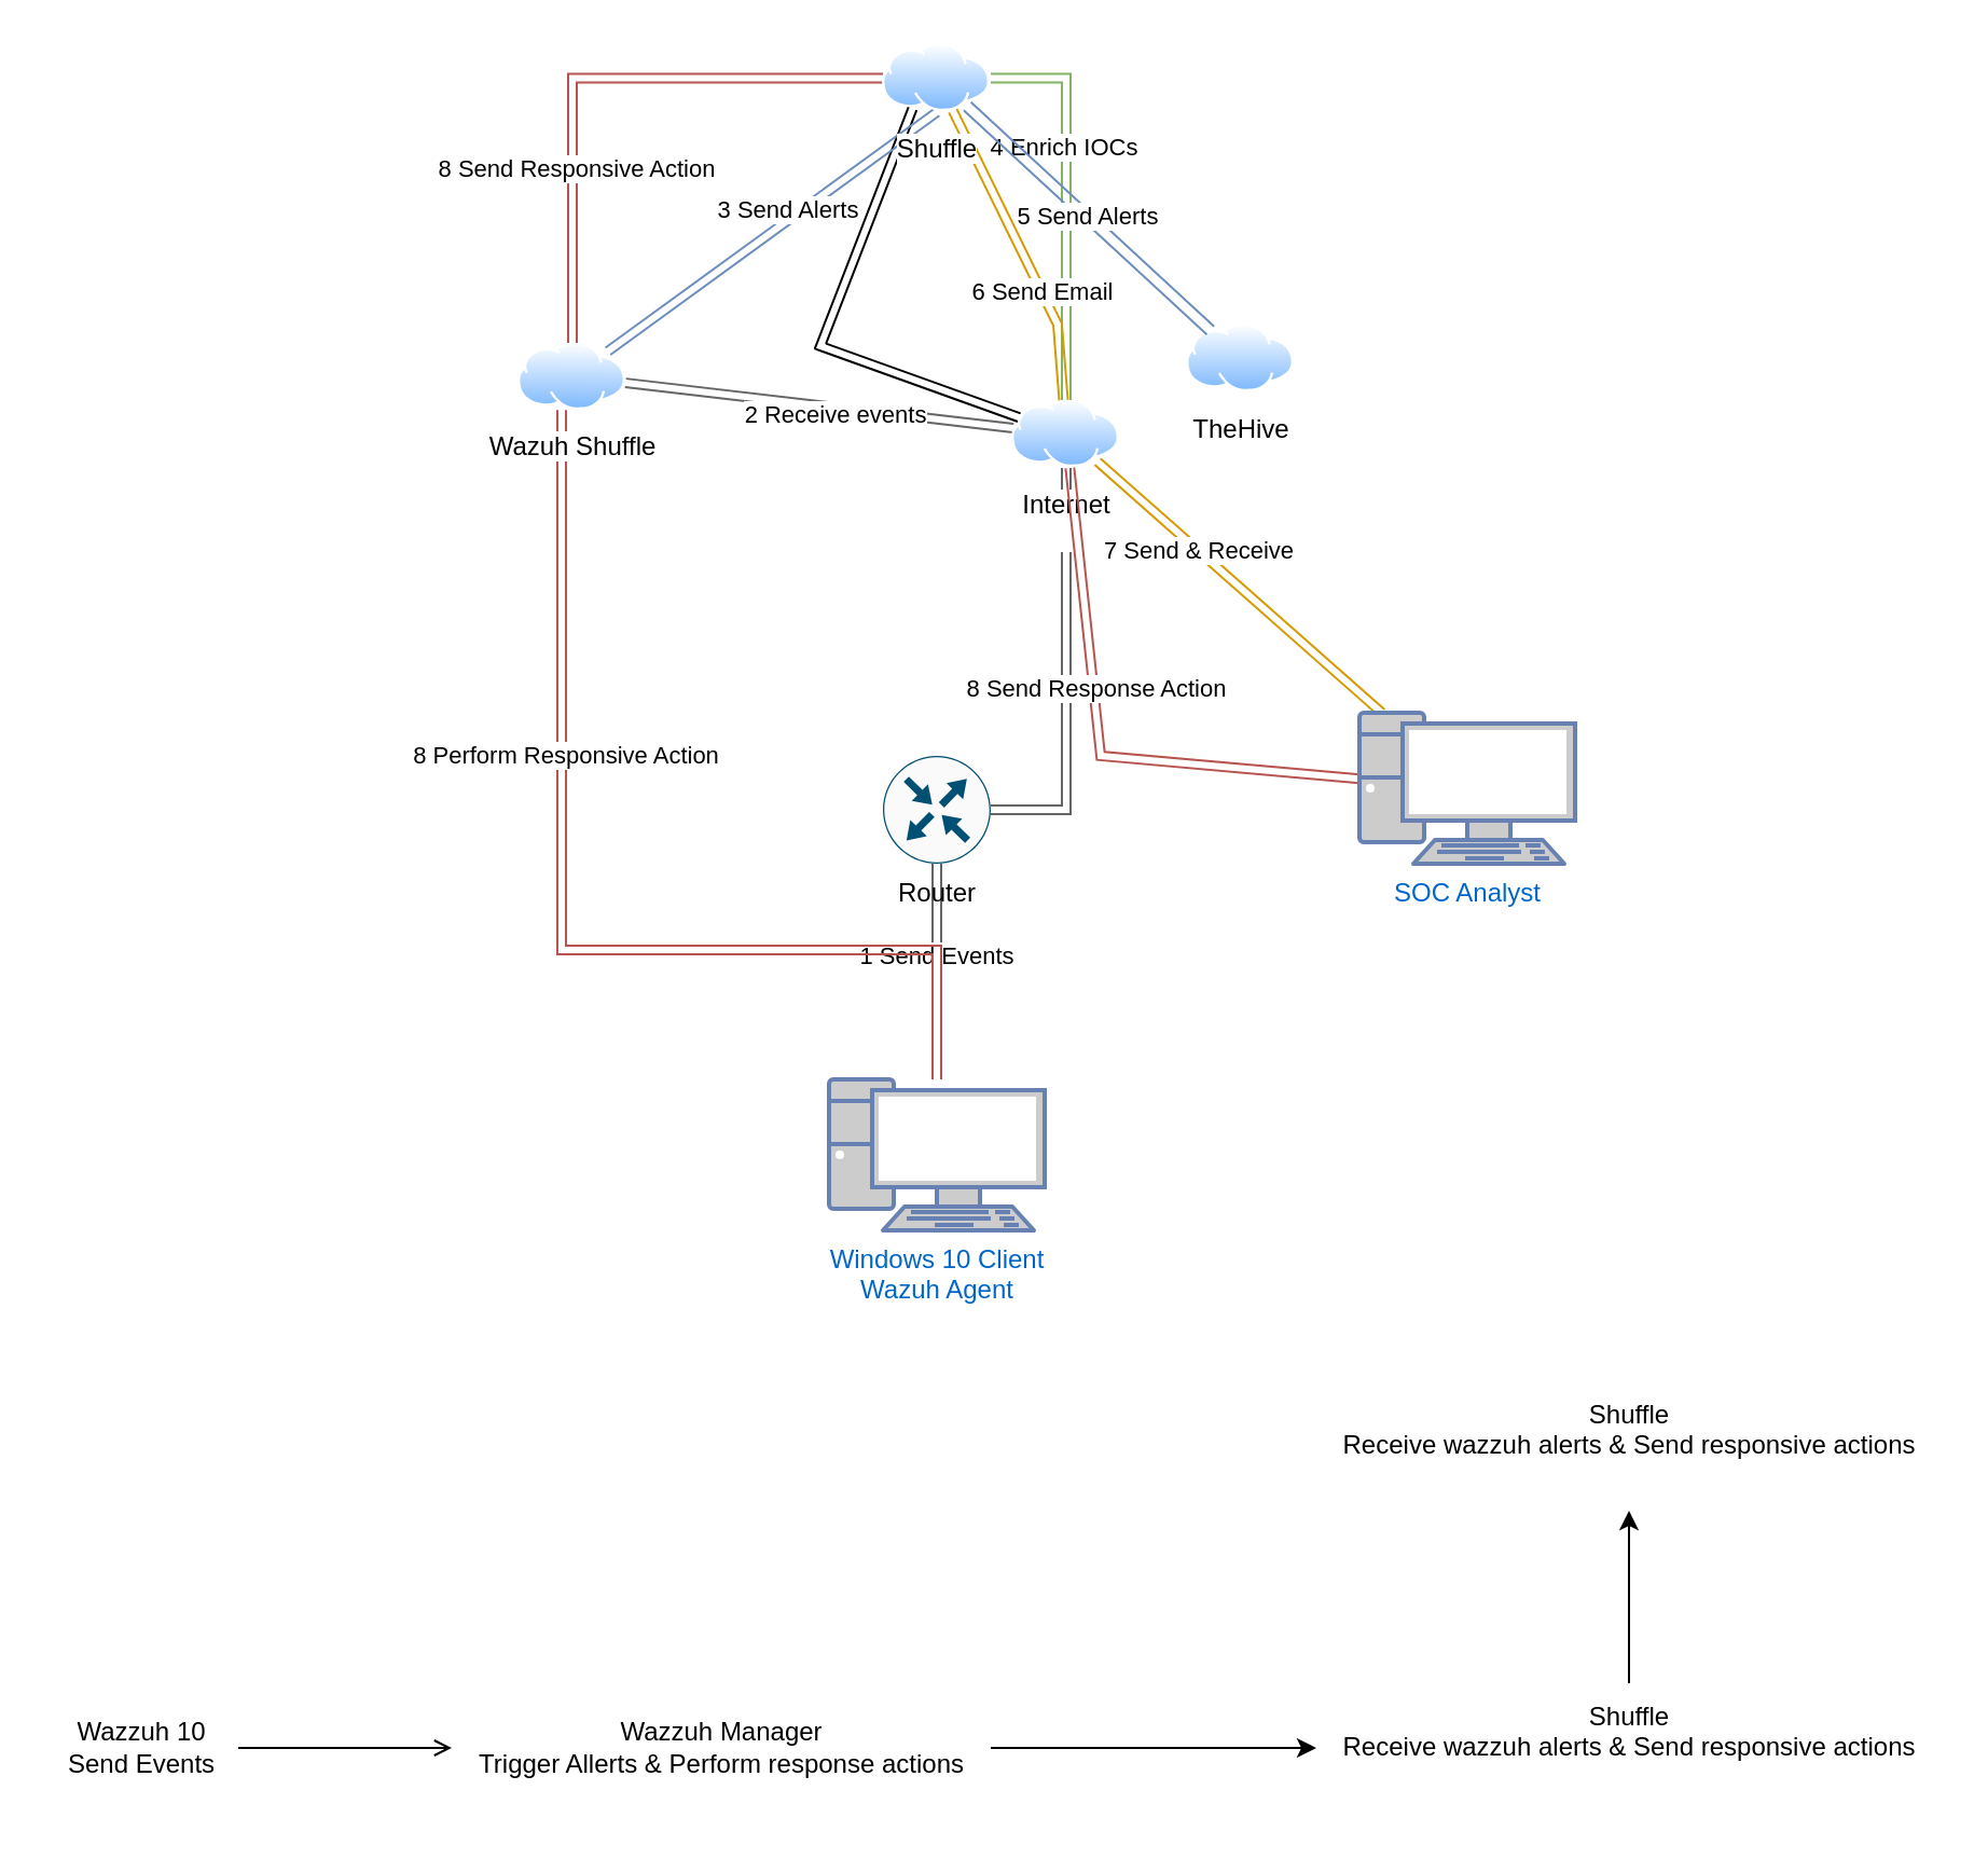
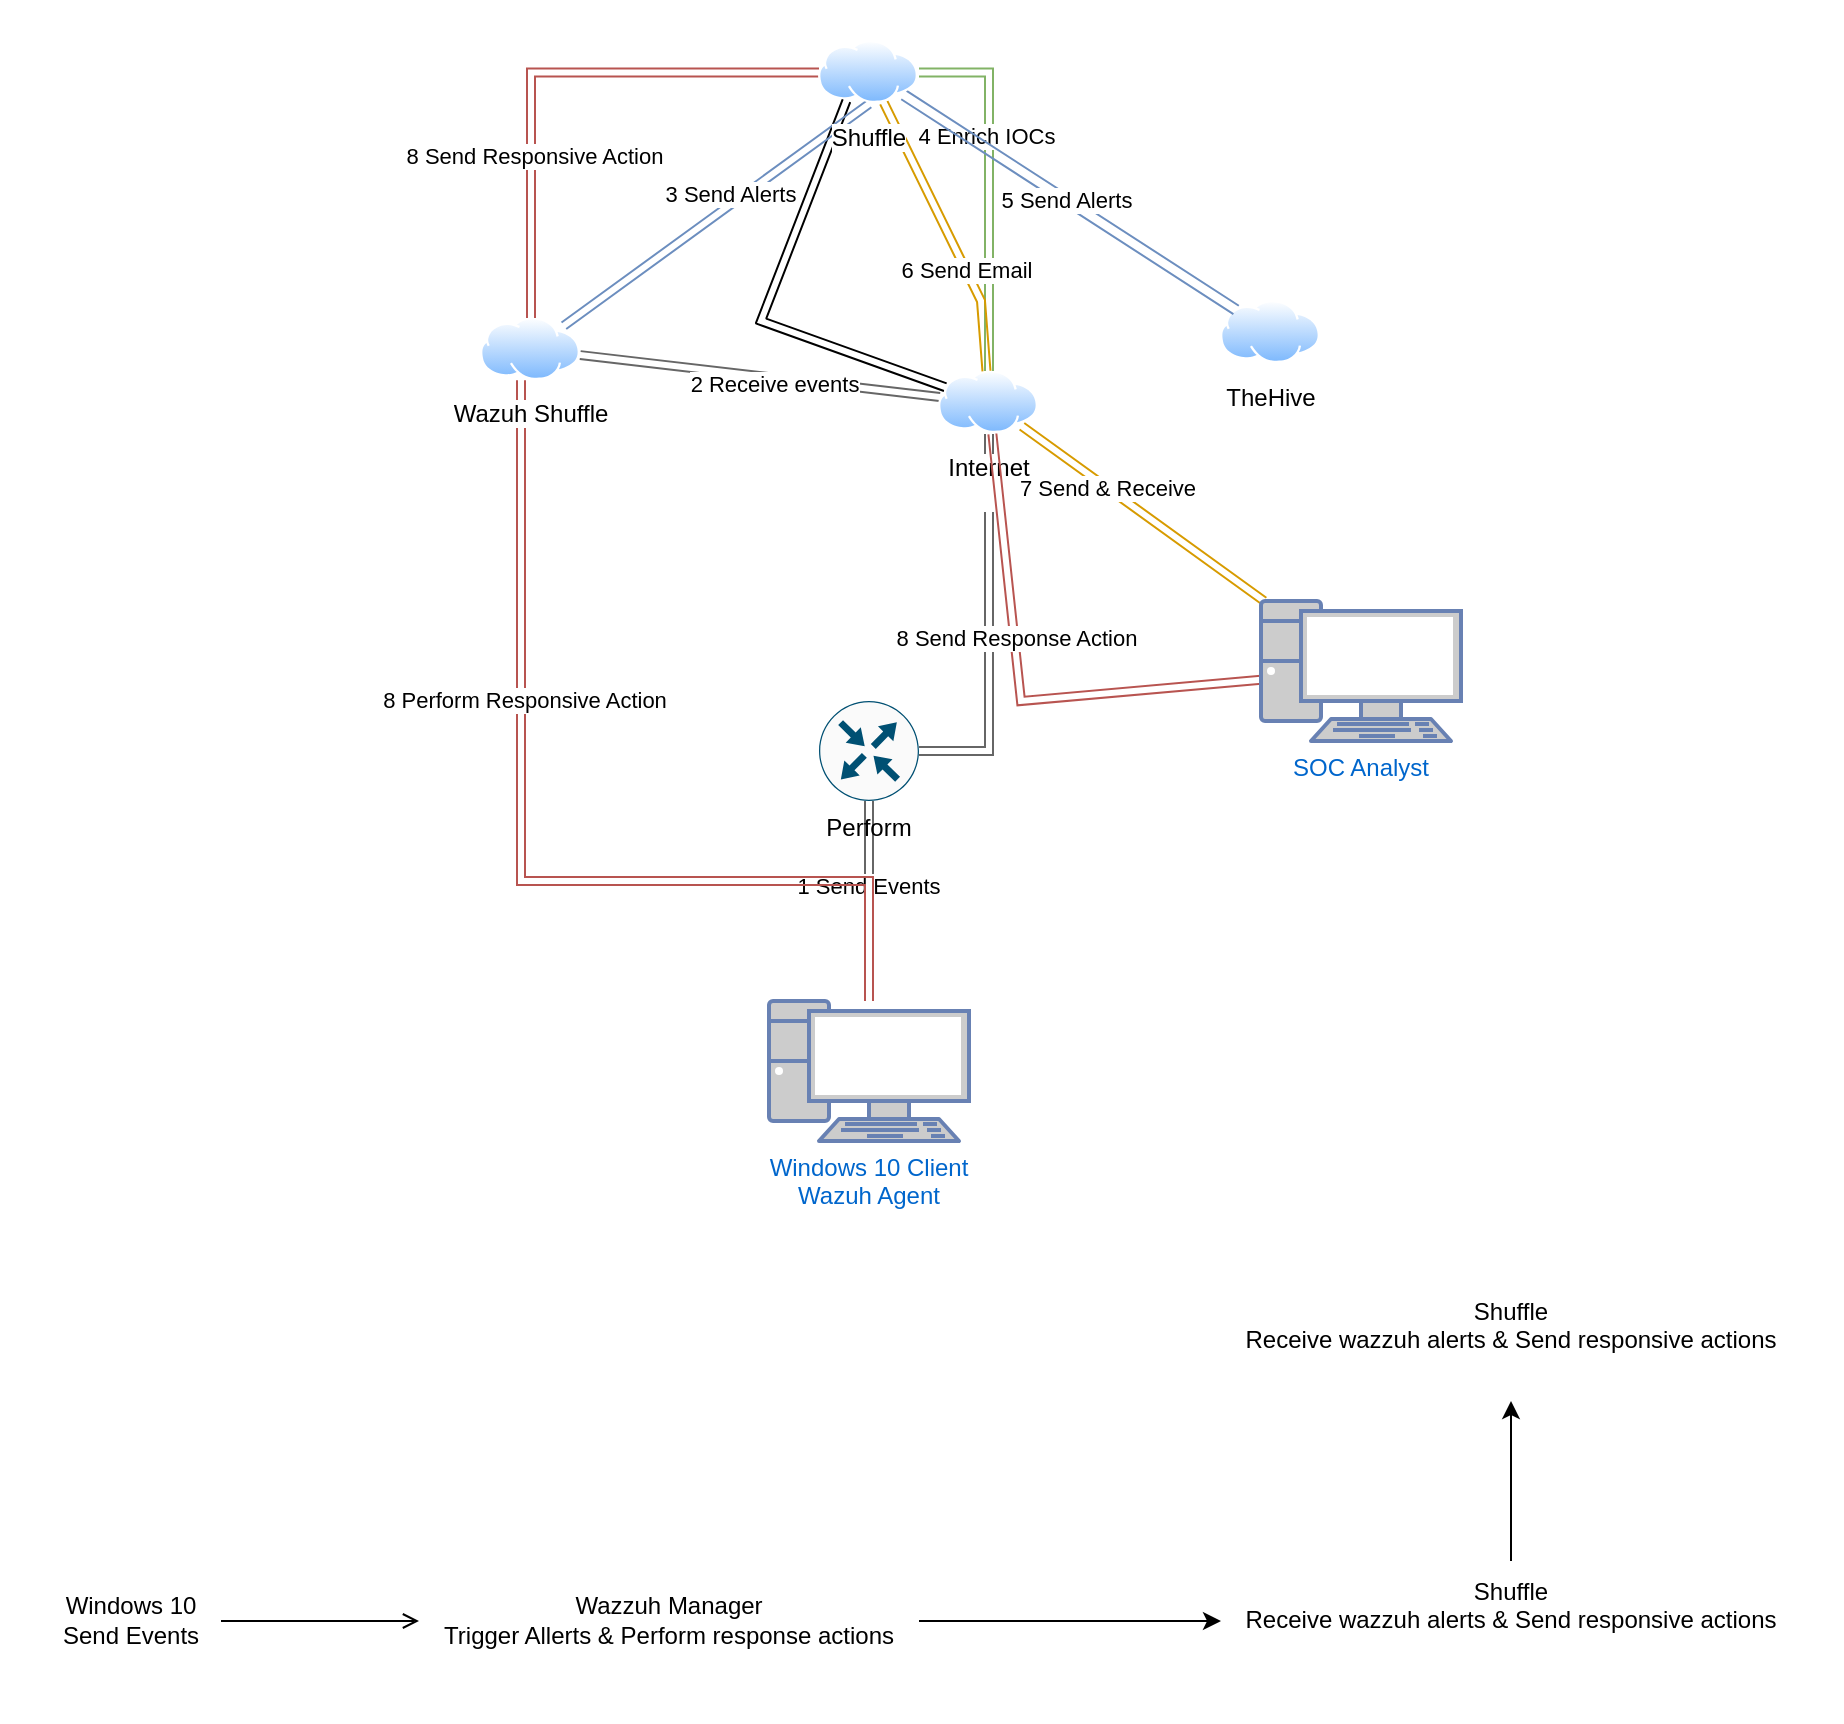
- <mxCell id="16" value="&lt;div&gt;TheHive&lt;/div&gt;" style="image;aspect=fixed;perimeter=ellipsePerimeter;html=1;align=center;shadow=0;dashed=0;spacingTop=3;image=img/lib/active_directory/internet_cloud.svg;" vertex="1" parent="1"><mxGeometry x="550" y="150" width="50" height="31.5" as="geometry" /></mxCell>
+ <mxCell id="16" value="&lt;div&gt;TheHive&lt;/div&gt;" style="image;aspect=fixed;perimeter=ellipsePerimeter;html=1;align=center;shadow=0;dashed=0;spacingTop=3;image=img/lib/active_directory/internet_cloud.svg;" vertex="1" parent="1"><mxGeometry x="610" y="150" width="50" height="31.5" as="geometry" /></mxCell>
- <mxCell id="30" value="SOC Analyst&lt;div&gt;&lt;br&gt;&lt;/div&gt;" style="fontColor=#0066CC;verticalAlign=top;verticalLabelPosition=bottom;labelPosition=center;align=center;html=1;outlineConnect=0;fillColor=#CCCCCC;strokeColor=#6881B3;gradientColor=none;gradientDirection=north;strokeWidth=2;shape=mxgraph.networks.pc;" vertex="1" parent="1"><mxGeometry x="630" y="330" width="100" height="70" as="geometry" /></mxCell>
+ <mxCell id="30" value="SOC Analyst&lt;div&gt;&lt;br&gt;&lt;/div&gt;" style="fontColor=#0066CC;verticalAlign=top;verticalLabelPosition=bottom;labelPosition=center;align=center;html=1;outlineConnect=0;fillColor=#CCCCCC;strokeColor=#6881B3;gradientColor=none;gradientDirection=north;strokeWidth=2;shape=mxgraph.networks.pc;" vertex="1" parent="1"><mxGeometry x="630" y="300" width="100" height="70" as="geometry" /></mxCell>
- <mxCell id="6" value="Router&lt;div&gt;&lt;br&gt;&lt;/div&gt;" style="sketch=0;points=[[0.5,0,0],[1,0.5,0],[0.5,1,0],[0,0.5,0],[0.145,0.145,0],[0.856,0.145,0],[0.855,0.856,0],[0.145,0.855,0]];verticalLabelPosition=bottom;html=1;verticalAlign=top;aspect=fixed;align=center;pointerEvents=1;shape=mxgraph.cisco19.rect;prIcon=router;fillColor=#FAFAFA;strokeColor=#005073;" vertex="1" parent="1"><mxGeometry x="409" y="350" width="50" height="50" as="geometry" /></mxCell>
+ <mxCell id="6" value="Perform&lt;div&gt;&lt;br&gt;&lt;/div&gt;" style="sketch=0;points=[[0.5,0,0],[1,0.5,0],[0.5,1,0],[0,0.5,0],[0.145,0.145,0],[0.856,0.145,0],[0.855,0.856,0],[0.145,0.855,0]];verticalLabelPosition=bottom;html=1;verticalAlign=top;aspect=fixed;align=center;pointerEvents=1;shape=mxgraph.cisco19.rect;prIcon=router;fillColor=#FAFAFA;strokeColor=#005073;" vertex="1" parent="1"><mxGeometry x="409" y="350" width="50" height="50" as="geometry" /></mxCell>
- <mxCell id="32" value="Wazzuh 10&lt;div&gt;Send Events&lt;/div&gt;" style="text;html=1;align=center;verticalAlign=middle;resizable=0;points=[];autosize=1;strokeColor=none;fillColor=none;" vertex="1" parent="1"><mxGeometry y="790" width="90" height="40" as="geometry" x="20" /></mxCell>
+ <mxCell id="32" value="Windows 10&lt;div&gt;Send Events&lt;/div&gt;" style="text;html=1;align=center;verticalAlign=middle;resizable=0;points=[];autosize=1;strokeColor=none;fillColor=none;" vertex="1" parent="1"><mxGeometry y="790" width="90" height="40" as="geometry" x="20" /></mxCell>
